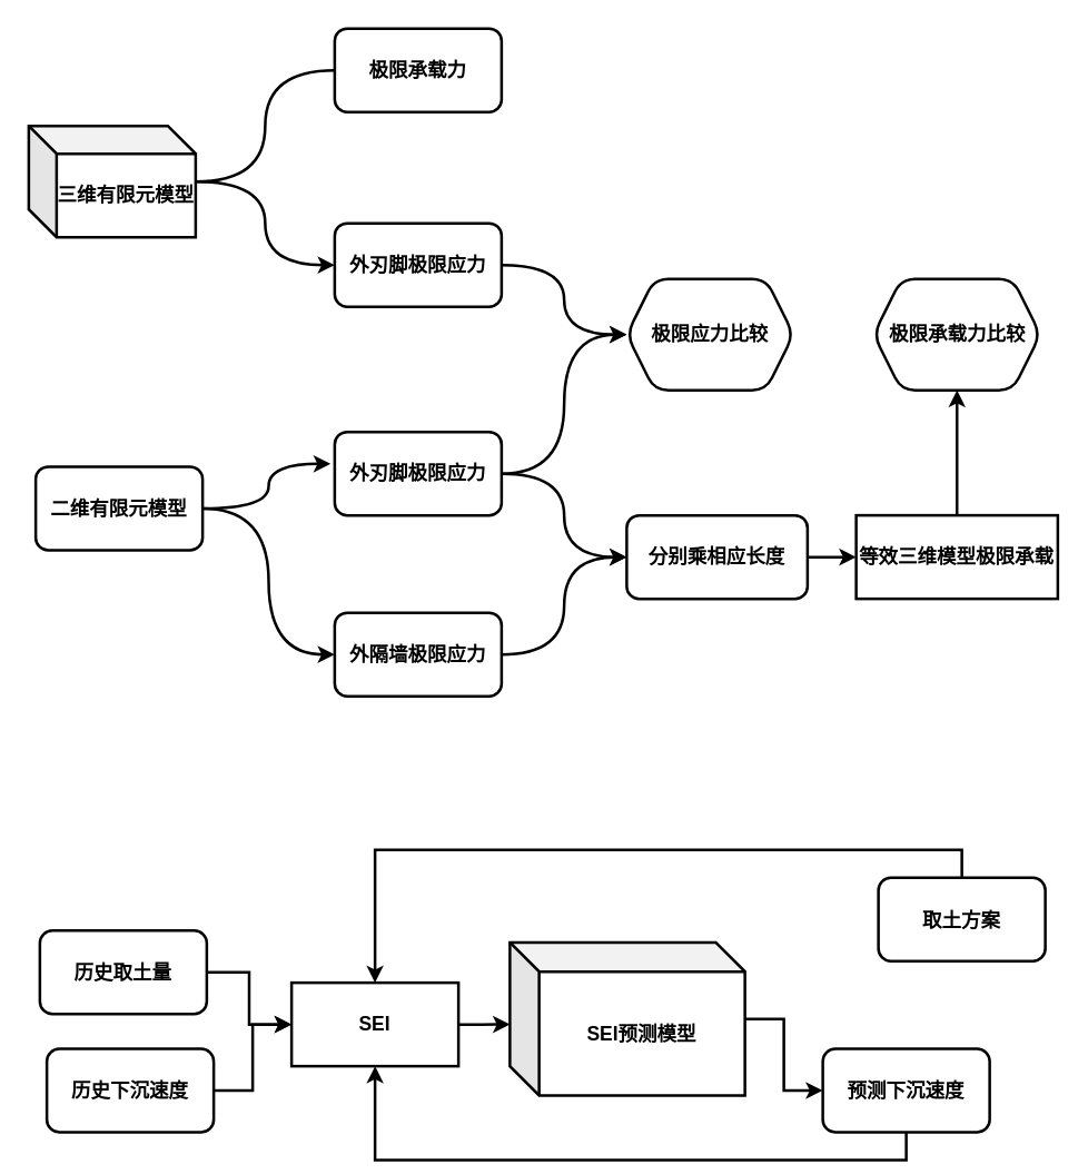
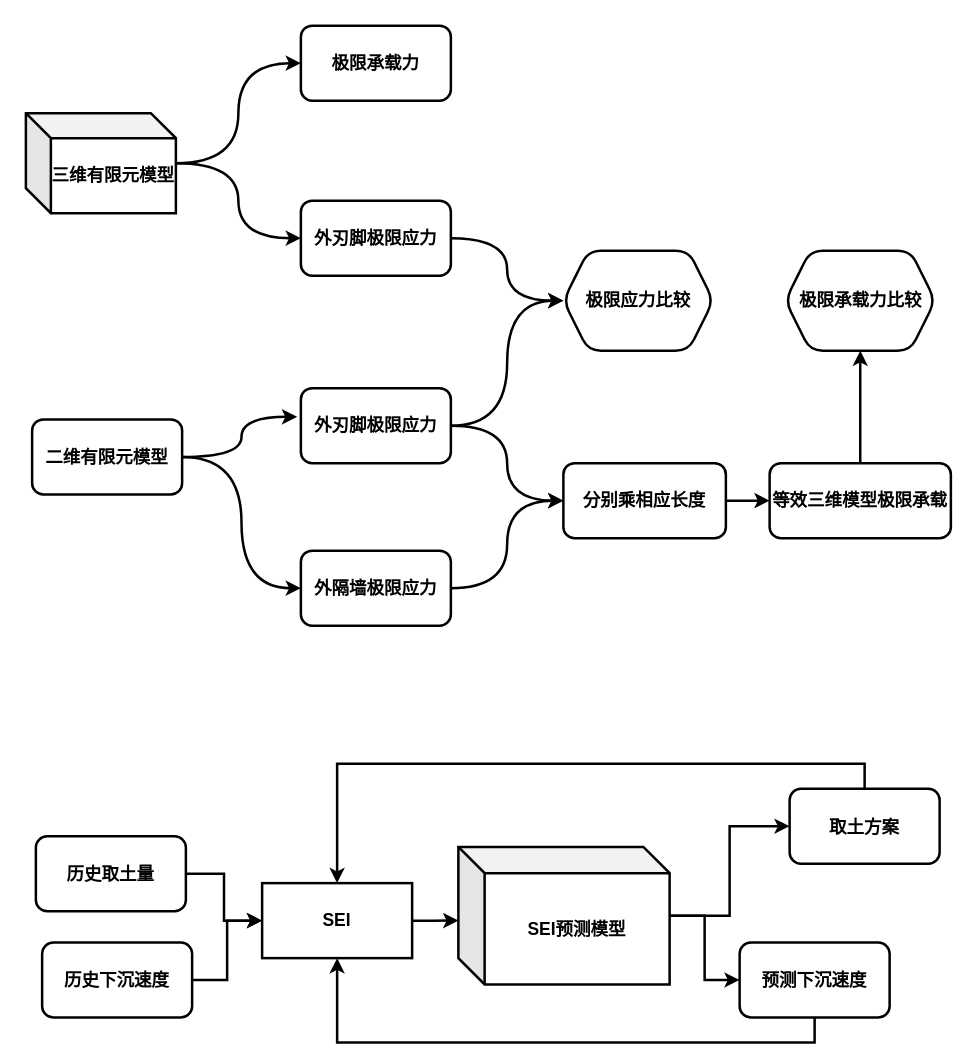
- <mxCell id="13" style="edgeStyle=orthogonalEdgeStyle;orthogonalLoop=1;jettySize=auto;html=1;entryX=0;entryY=0.5;entryDx=0;entryDy=0;curved=1;endSize=6;strokeWidth=2;endArrow=none;" parent="1" source="15" target="2" edge="1"><mxGeometry relative="1" as="geometry" /></mxCell>
+ <mxCell id="13" style="edgeStyle=orthogonalEdgeStyle;orthogonalLoop=1;jettySize=auto;html=1;entryX=0;entryY=0.5;entryDx=0;entryDy=0;curved=1;endSize=6;strokeWidth=2;" parent="1" source="15" target="2" edge="1"><mxGeometry relative="1" as="geometry" /></mxCell>
- <mxCell id="19" value="等效三维模型极限承载" style="whiteSpace=wrap;html=1;fontSize=14;fontStyle=1;strokeWidth=2;rounded=0;" parent="1" vertex="1"><mxGeometry x="615" y="370" width="145" height="60" as="geometry" /></mxCell>
+ <mxCell id="19" value="等效三维模型极限承载" style="whiteSpace=wrap;html=1;rounded=1;fontSize=14;fontStyle=1;strokeWidth=2;" parent="1" vertex="1"><mxGeometry x="615" y="370" width="145" height="60" as="geometry" /></mxCell>
+ <mxCell id="33" style="edgeStyle=orthogonalEdgeStyle;rounded=0;orthogonalLoop=1;jettySize=auto;html=1;strokeWidth=2;fontSize=14;fontStyle=1;" edge="1" parent="1" source="34" target="29"><mxGeometry relative="1" as="geometry" /></mxCell>
